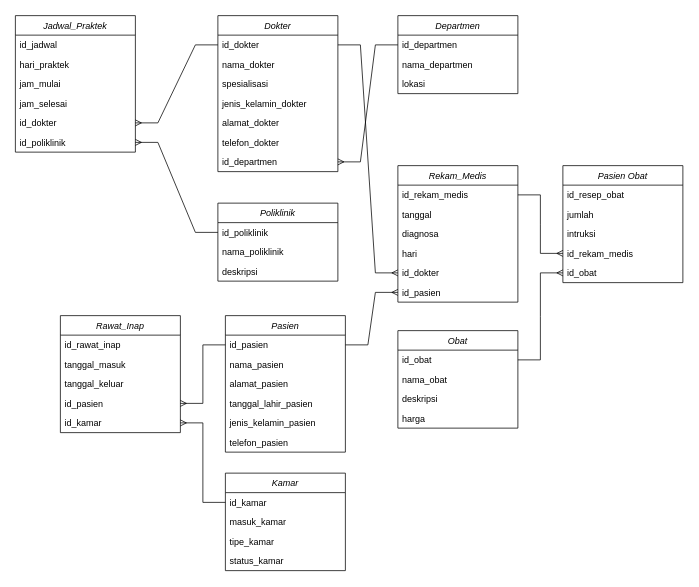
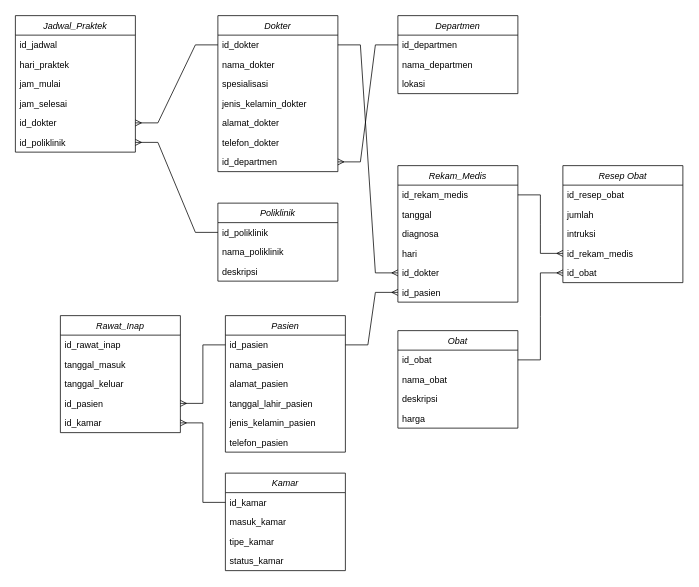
- <mxCell id="55" value="Pasien Obat" style="swimlane;fontStyle=2;align=center;verticalAlign=top;childLayout=stackLayout;horizontal=1;startSize=26;horizontalStack=0;resizeParent=1;resizeLast=0;collapsible=1;marginBottom=0;rounded=0;shadow=0;strokeWidth=1;" vertex="1" parent="1"><mxGeometry x="750" y="220" width="160" height="156" as="geometry"><mxRectangle x="230" y="140" width="160" height="26" as="alternateBounds" /></mxGeometry></mxCell>
+ <mxCell id="55" value="Resep Obat" style="swimlane;fontStyle=2;align=center;verticalAlign=top;childLayout=stackLayout;horizontal=1;startSize=26;horizontalStack=0;resizeParent=1;resizeLast=0;collapsible=1;marginBottom=0;rounded=0;shadow=0;strokeWidth=1;" vertex="1" parent="1"><mxGeometry x="750" y="220" width="160" height="156" as="geometry"><mxRectangle x="230" y="140" width="160" height="26" as="alternateBounds" /></mxGeometry></mxCell>
